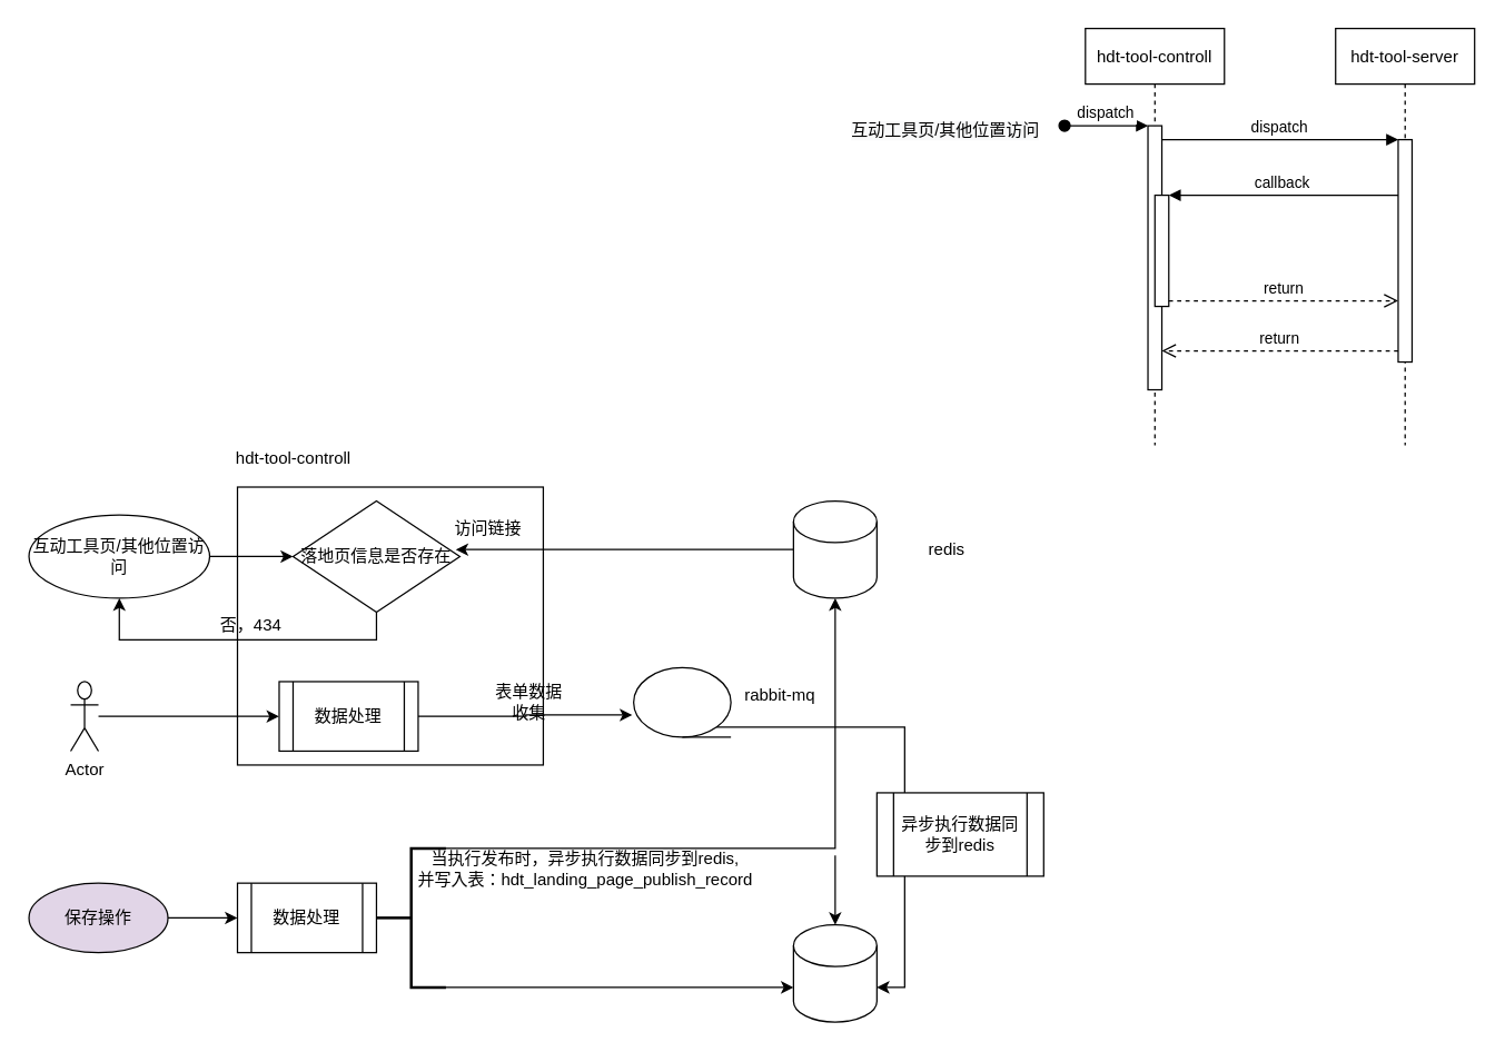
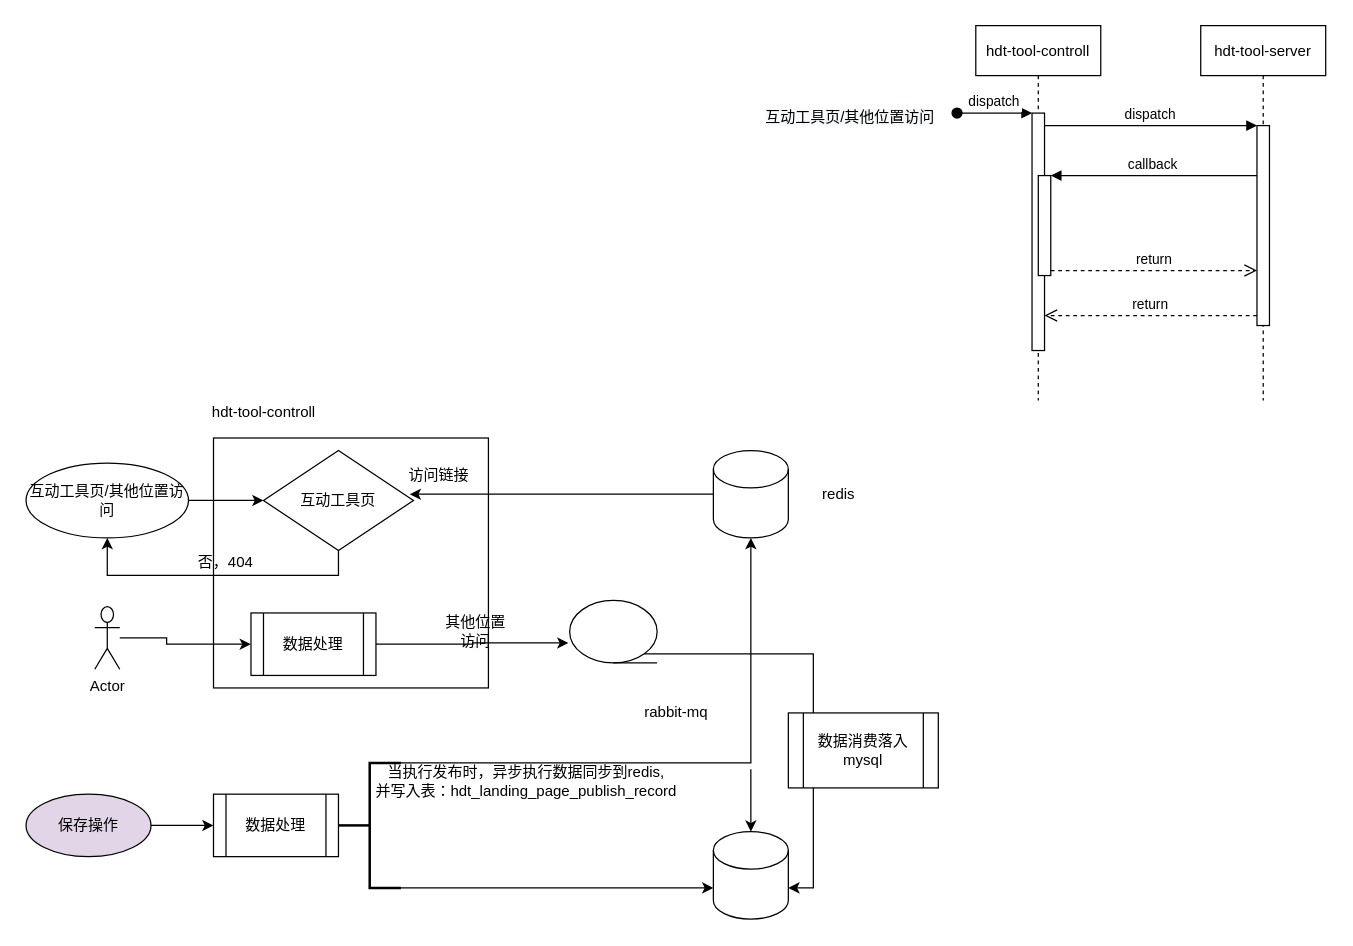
- <mxCell id="18" value="redis" style="text;html=1;align=center;verticalAlign=middle;resizable=0;points=[];autosize=1;" vertex="1" parent="1"><mxGeometry x="660" y="385" width="40" height="20" as="geometry" /></mxCell>
+ <mxCell id="18" value="redis" style="text;html=1;align=center;verticalAlign=middle;resizable=0;points=[];autosize=1;" vertex="1" parent="1"><mxGeometry x="650" y="385" width="40" height="20" as="geometry" /></mxCell>
- <mxCell id="22" value="落地页信息是否存在" style="rhombus;whiteSpace=wrap;html=1;" vertex="1" parent="1"><mxGeometry x="210" y="360" width="120" height="80" as="geometry" /></mxCell>
+ <mxCell id="22" value="互动工具页" style="rhombus;whiteSpace=wrap;html=1;" vertex="1" parent="1"><mxGeometry x="210" y="360" width="120" height="80" as="geometry" /></mxCell>
- <mxCell id="23" value="否，434" style="text;html=1;strokeColor=none;fillColor=none;align=center;verticalAlign=middle;whiteSpace=wrap;rounded=0;" vertex="1" parent="1"><mxGeometry x="150" y="440" width="60" height="20" as="geometry" /></mxCell>
+ <mxCell id="23" value="否，404" style="text;html=1;strokeColor=none;fillColor=none;align=center;verticalAlign=middle;whiteSpace=wrap;rounded=0;" vertex="1" parent="1"><mxGeometry x="150" y="440" width="60" height="20" as="geometry" /></mxCell>
- <mxCell id="39" value="rabbit-mq" style="text;html=1;align=center;verticalAlign=middle;resizable=0;points=[];autosize=1;" vertex="1" parent="1"><mxGeometry x="525" y="490" width="70" height="20" as="geometry" /></mxCell>
+ <mxCell id="39" value="rabbit-mq" style="text;html=1;align=center;verticalAlign=middle;resizable=0;points=[];autosize=1;" vertex="1" parent="1"><mxGeometry x="505" y="560" width="70" height="20" as="geometry" /></mxCell>
- <mxCell id="40" value="表单数据收集" style="text;html=1;strokeColor=none;fillColor=none;align=center;verticalAlign=middle;whiteSpace=wrap;rounded=0;" vertex="1" parent="1"><mxGeometry x="350" y="495" width="60" height="20" as="geometry" /></mxCell>
+ <mxCell id="40" value="其他位置访问" style="text;html=1;strokeColor=none;fillColor=none;align=center;verticalAlign=middle;whiteSpace=wrap;rounded=0;" vertex="1" parent="1"><mxGeometry x="350" y="495" width="60" height="20" as="geometry" /></mxCell>
- <mxCell id="34" value="Actor" style="shape=umlActor;verticalLabelPosition=bottom;verticalAlign=top;html=1;outlineConnect=0;" vertex="1" parent="1"><mxGeometry x="50" y="490" width="20" height="50" as="geometry" /></mxCell>
+ <mxCell id="34" value="Actor" style="shape=umlActor;verticalLabelPosition=bottom;verticalAlign=top;html=1;outlineConnect=0;" vertex="1" parent="1"><mxGeometry x="75" y="485" width="20" height="50" as="geometry" /></mxCell>
- <mxCell id="41" value="异步执行数据同步到redis" style="shape=process;whiteSpace=wrap;html=1;backgroundOutline=1;" vertex="1" parent="1"><mxGeometry x="630" y="570" width="120" height="60" as="geometry" /></mxCell>
+ <mxCell id="41" value="数据消费落入mysql" style="shape=process;whiteSpace=wrap;html=1;backgroundOutline=1;" vertex="1" parent="1"><mxGeometry x="630" y="570" width="120" height="60" as="geometry" /></mxCell>
